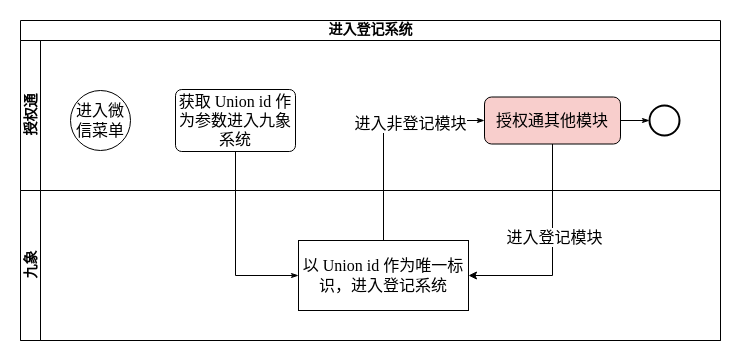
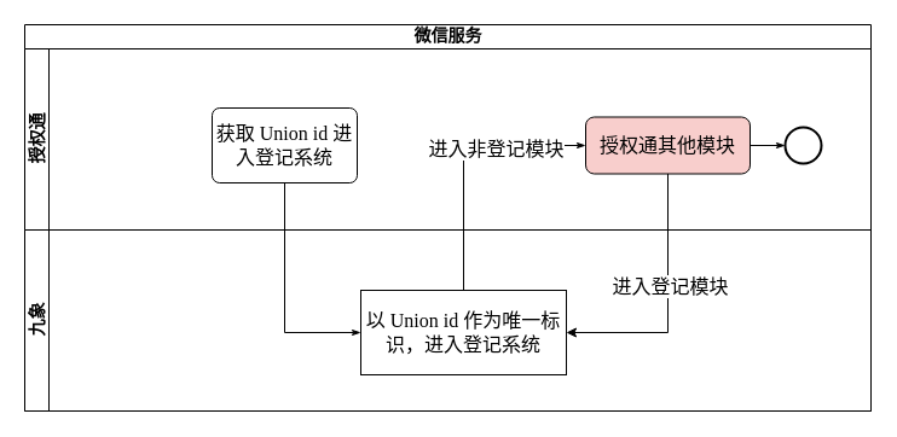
- <mxCell id="2" value="进入登记系统" style="swimlane;html=1;childLayout=stackLayout;horizontal=1;startSize=20;horizontalStack=0;rounded=0;shadow=0;labelBackgroundColor=none;strokeColor=#000000;strokeWidth=1;fillColor=#ffffff;fontFamily=Verdana;fontSize=14;fontColor=#000000;align=center;" parent="1" vertex="1"><mxGeometry x="20" y="20" width="700" height="320" as="geometry" /></mxCell>
+ <mxCell id="2" value="微信服务" style="swimlane;html=1;childLayout=stackLayout;horizontal=1;startSize=20;horizontalStack=0;rounded=0;shadow=0;labelBackgroundColor=none;strokeColor=#000000;strokeWidth=1;fillColor=#ffffff;fontFamily=Verdana;fontSize=14;fontColor=#000000;align=center;" parent="1" vertex="1"><mxGeometry x="20" y="20" width="700" height="320" as="geometry" /></mxCell>
- <mxCell id="4" value="&lt;span style=&quot;font-size: 16px;&quot;&gt;进入微信菜单&lt;/span&gt;" style="ellipse;whiteSpace=wrap;html=1;rounded=0;shadow=0;labelBackgroundColor=none;strokeColor=#000000;strokeWidth=1;fillColor=#ffffff;fontFamily=Verdana;fontSize=16;fontColor=#000000;align=center;verticalAlign=middle;" parent="3" vertex="1"><mxGeometry x="50" y="50" width="60" height="60" as="geometry" /></mxCell>
- <mxCell id="5" value="获取 Union id 作为参数进入九象系统" style="rounded=1;whiteSpace=wrap;html=1;shadow=0;labelBackgroundColor=none;strokeColor=#000000;strokeWidth=1;fillColor=#ffffff;fontFamily=Verdana;fontSize=16;fontColor=#000000;align=center;arcSize=10;verticalAlign=middle;" parent="3" vertex="1"><mxGeometry x="155" y="49" width="120" height="62" as="geometry" /></mxCell>
+ <mxCell id="5" value="获取 Union id 进入登记系统" style="rounded=1;whiteSpace=wrap;html=1;shadow=0;labelBackgroundColor=none;strokeColor=#000000;strokeWidth=1;fillColor=#ffffff;fontFamily=Verdana;fontSize=16;fontColor=#000000;align=center;arcSize=10;verticalAlign=middle;" parent="3" vertex="1"><mxGeometry x="155" y="49" width="120" height="62" as="geometry" /></mxCell>
